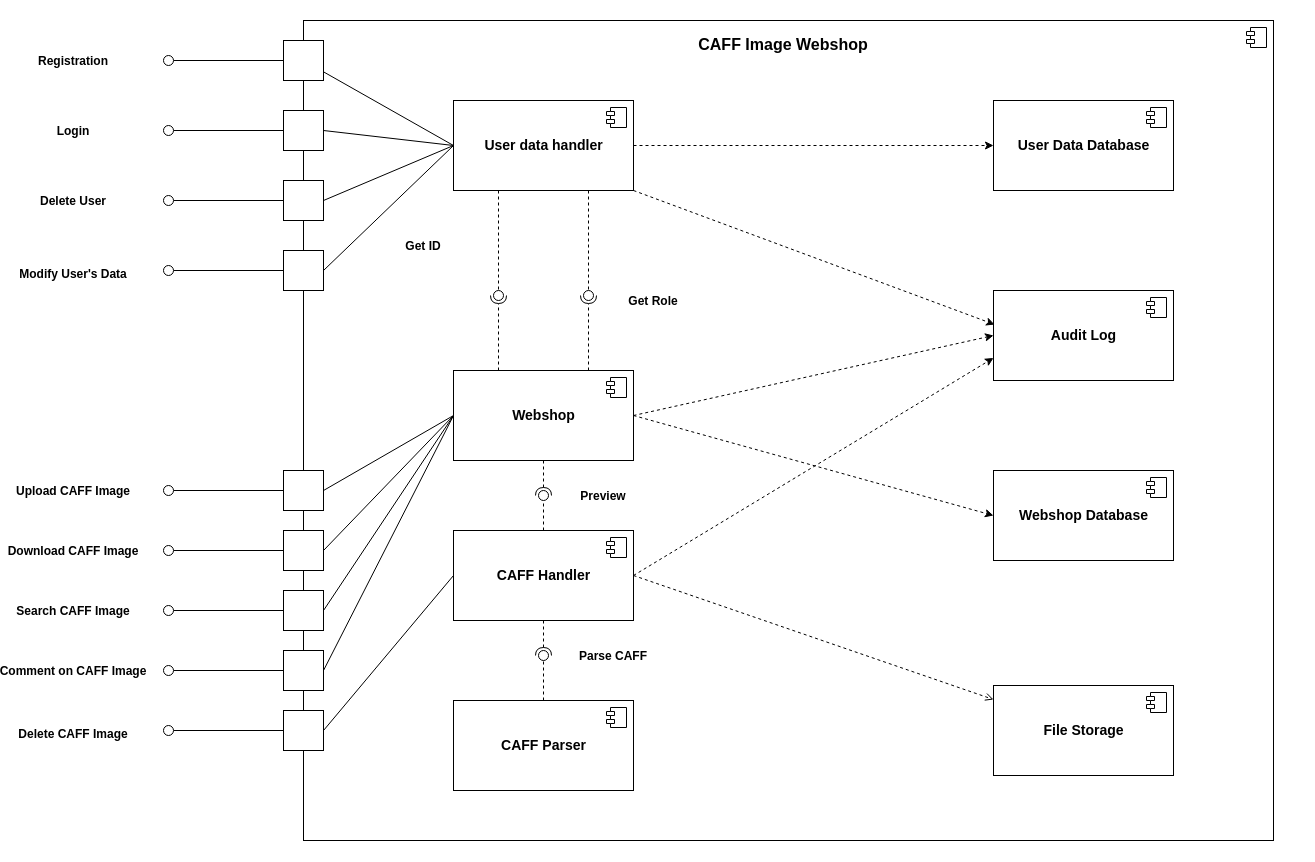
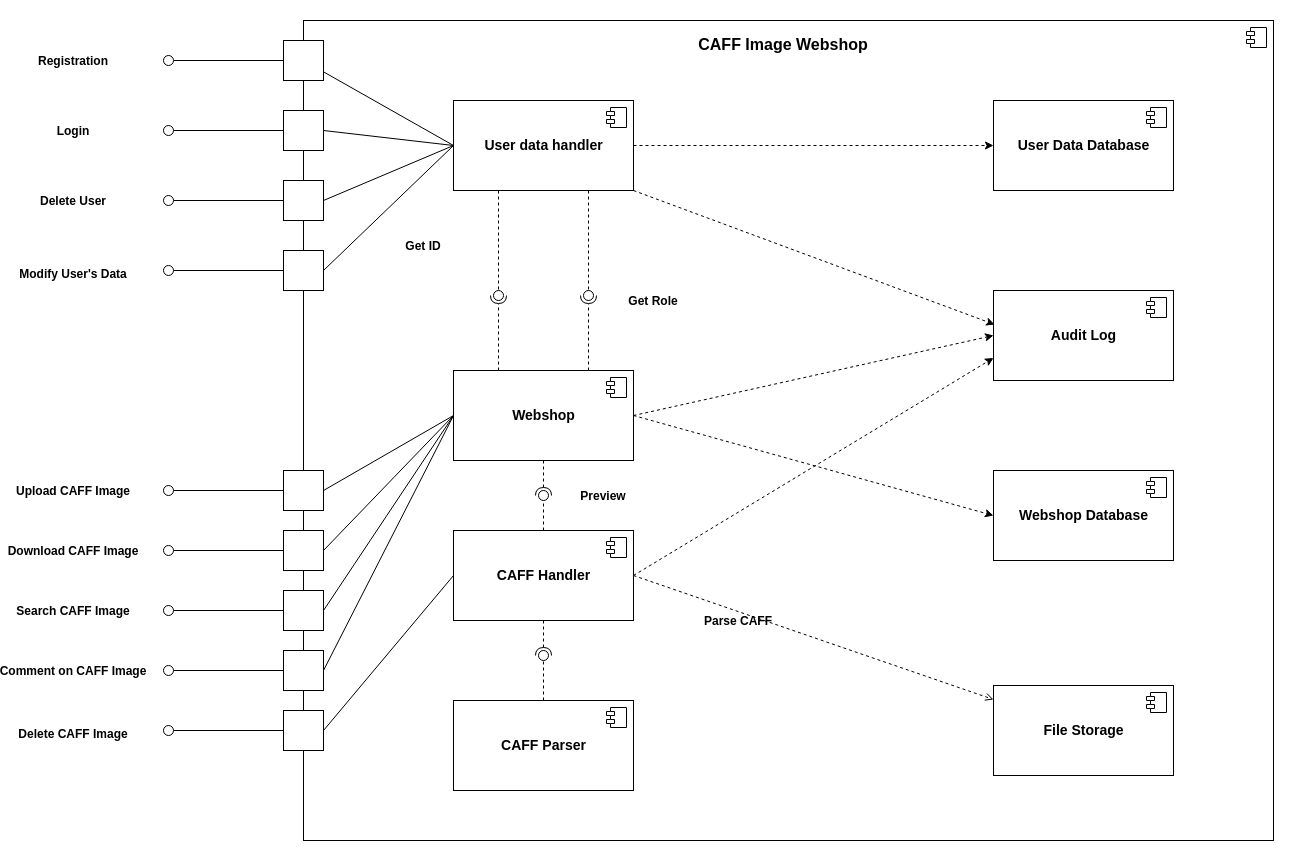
- <mxCell id="42" value="Parse CAFF" style="text;align=center;fontStyle=1;verticalAlign=middle;spacingLeft=3;spacingRight=3;strokeColor=none;rotatable=0;points=[[0,0.5],[1,0.5]];portConstraint=eastwest;" vertex="1" parent="3"><mxGeometry x="270" y="622" width="80" height="26" as="geometry" /></mxCell>
+ <mxCell id="42" value="Parse CAFF" style="text;align=center;fontStyle=1;verticalAlign=middle;spacingLeft=3;spacingRight=3;strokeColor=none;rotatable=0;points=[[0,0.5],[1,0.5]];portConstraint=eastwest;" vertex="1" parent="3"><mxGeometry x="395" y="587" width="80" height="26" as="geometry" /></mxCell>
